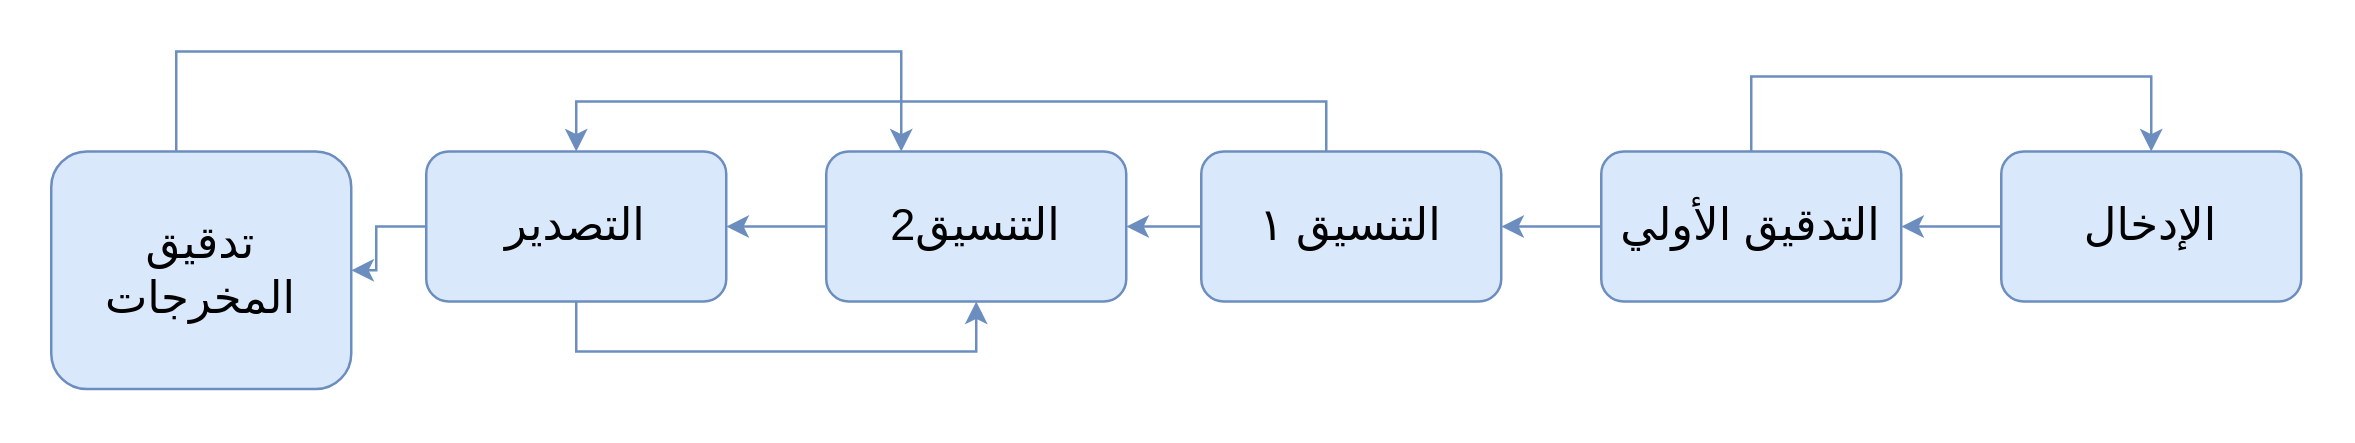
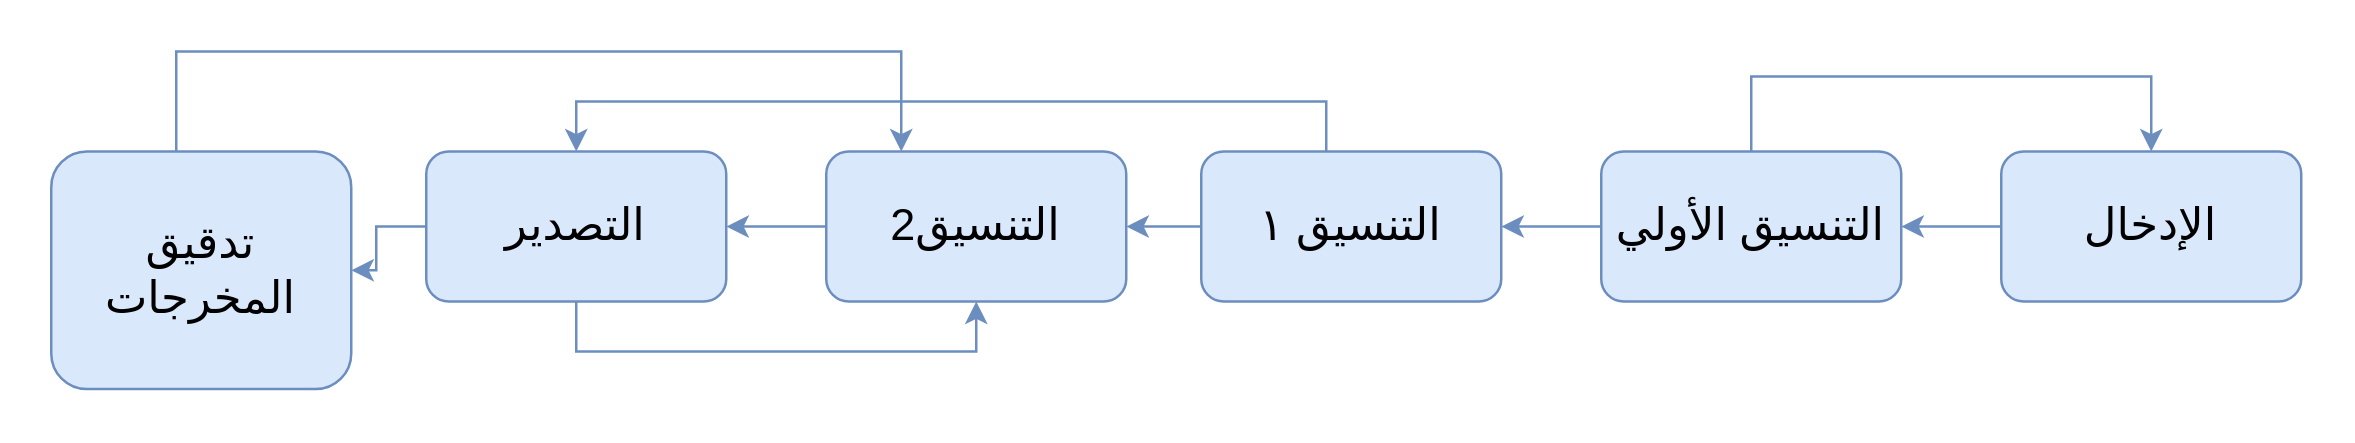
- <mxCell id="6" value="التدقيق الأولي" style="rounded=1;whiteSpace=wrap;html=1;fontSize=18;fillColor=#dae8fc;strokeColor=#6c8ebf;" vertex="1" parent="1"><mxGeometry x="640" y="60" width="120" height="60" as="geometry" /></mxCell>
+ <mxCell id="6" value="التنسيق الأولي" style="rounded=1;whiteSpace=wrap;html=1;fontSize=18;fillColor=#dae8fc;strokeColor=#6c8ebf;" vertex="1" parent="1"><mxGeometry x="640" y="60" width="120" height="60" as="geometry" /></mxCell>
